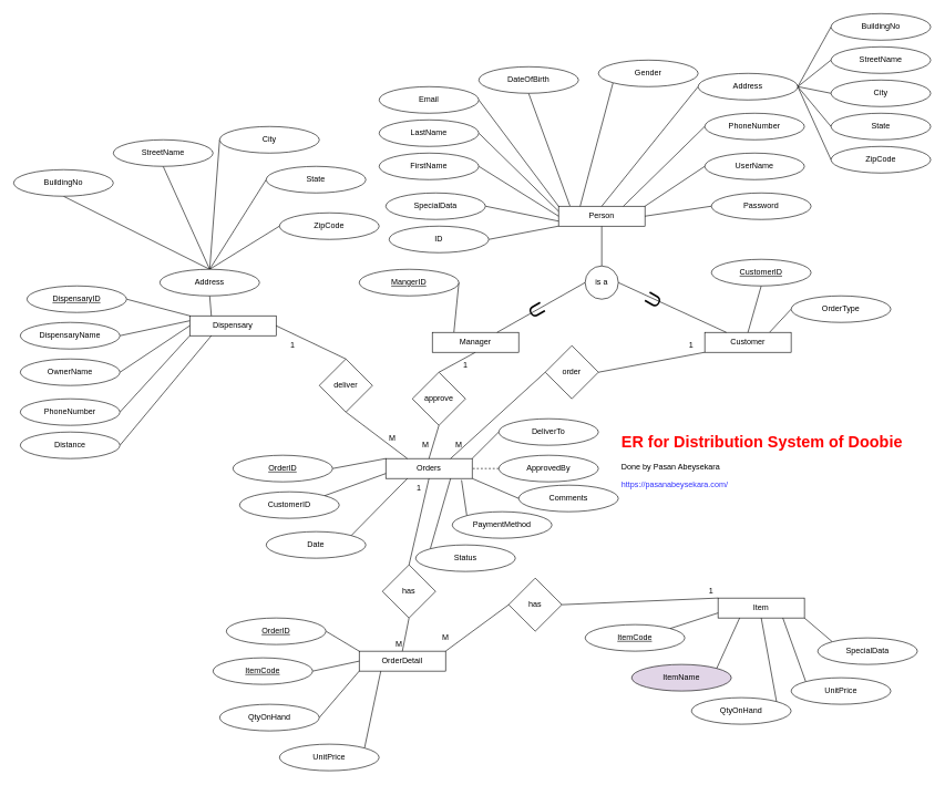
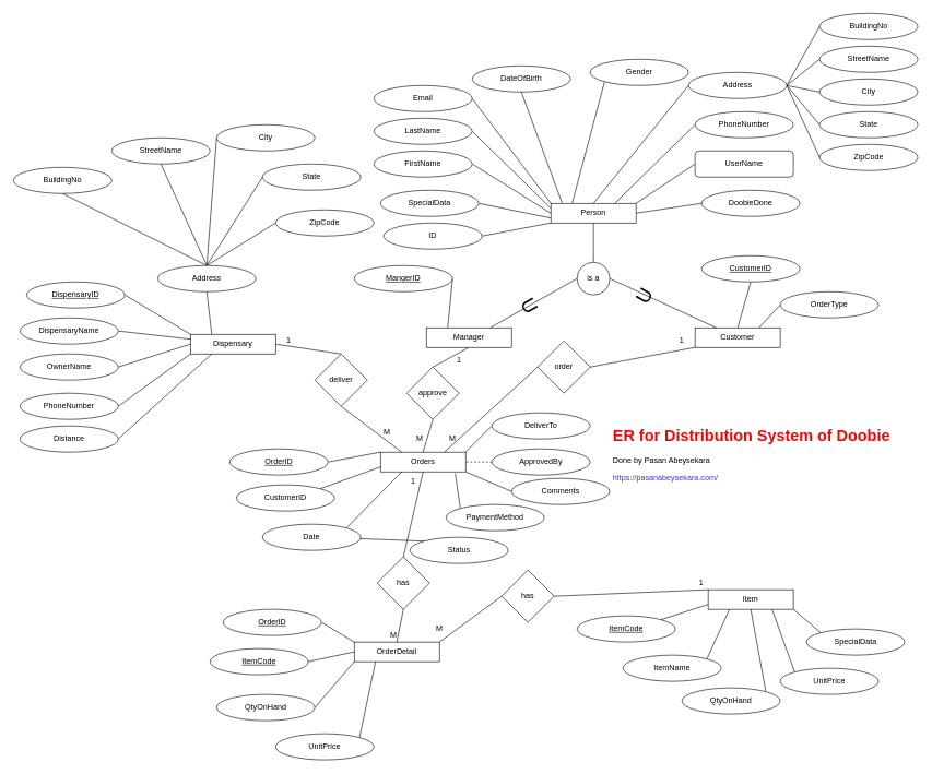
- <mxCell id="24" value="UserName" style="ellipse;whiteSpace=wrap;html=1;" parent="1" vertex="1"><mxGeometry x="1060" y="230" width="150" height="40" as="geometry" /></mxCell>
+ <mxCell id="24" value="UserName" style="whiteSpace=wrap;html=1;rounded=1;" parent="1" vertex="1"><mxGeometry x="1060" y="230" width="150" height="40" as="geometry" /></mxCell>
- <mxCell id="50" value="Password" style="ellipse;whiteSpace=wrap;html=1;" parent="1" vertex="1"><mxGeometry x="1070" y="290" width="150" height="40" as="geometry" /></mxCell>
+ <mxCell id="50" value="DoobieDone" style="ellipse;whiteSpace=wrap;html=1;" parent="1" vertex="1"><mxGeometry x="1070" y="290" width="150" height="40" as="geometry" /></mxCell>
- <mxCell id="81" value="Dispensary" style="rounded=0;whiteSpace=wrap;html=1;" parent="1" vertex="1"><mxGeometry x="285" y="475" width="130" height="30" as="geometry" /></mxCell>
+ <mxCell id="81" value="Dispensary" style="rounded=0;whiteSpace=wrap;html=1;" parent="1" vertex="1"><mxGeometry x="290" y="510" width="130" height="30" as="geometry" /></mxCell>
- <mxCell id="64" style="edgeStyle=none;rounded=0;orthogonalLoop=1;jettySize=auto;html=1;exitX=0;exitY=0;exitDx=0;exitDy=0;entryX=0.75;entryY=1;entryDx=0;entryDy=0;endArrow=none;endFill=0;" parent="1" source="65" target="57" edge="1"><mxGeometry relative="1" as="geometry" /></mxCell>
+ <mxCell id="64" style="edgeStyle=none;rounded=0;orthogonalLoop=1;jettySize=auto;html=1;exitX=0;exitY=0;exitDx=0;exitDy=0;endArrow=none;endFill=0;" parent="1" source="65" target="63" edge="1"><mxGeometry relative="1" as="geometry" /></mxCell>
- <mxCell id="48" value="ItemName" style="ellipse;whiteSpace=wrap;html=1;fillColor=#e1d5e7;" parent="1" vertex="1"><mxGeometry x="950" y="1000" width="150" height="40" as="geometry" /></mxCell>
+ <mxCell id="48" value="ItemName" style="ellipse;whiteSpace=wrap;html=1;" parent="1" vertex="1"><mxGeometry x="950" y="1000" width="150" height="40" as="geometry" /></mxCell>
